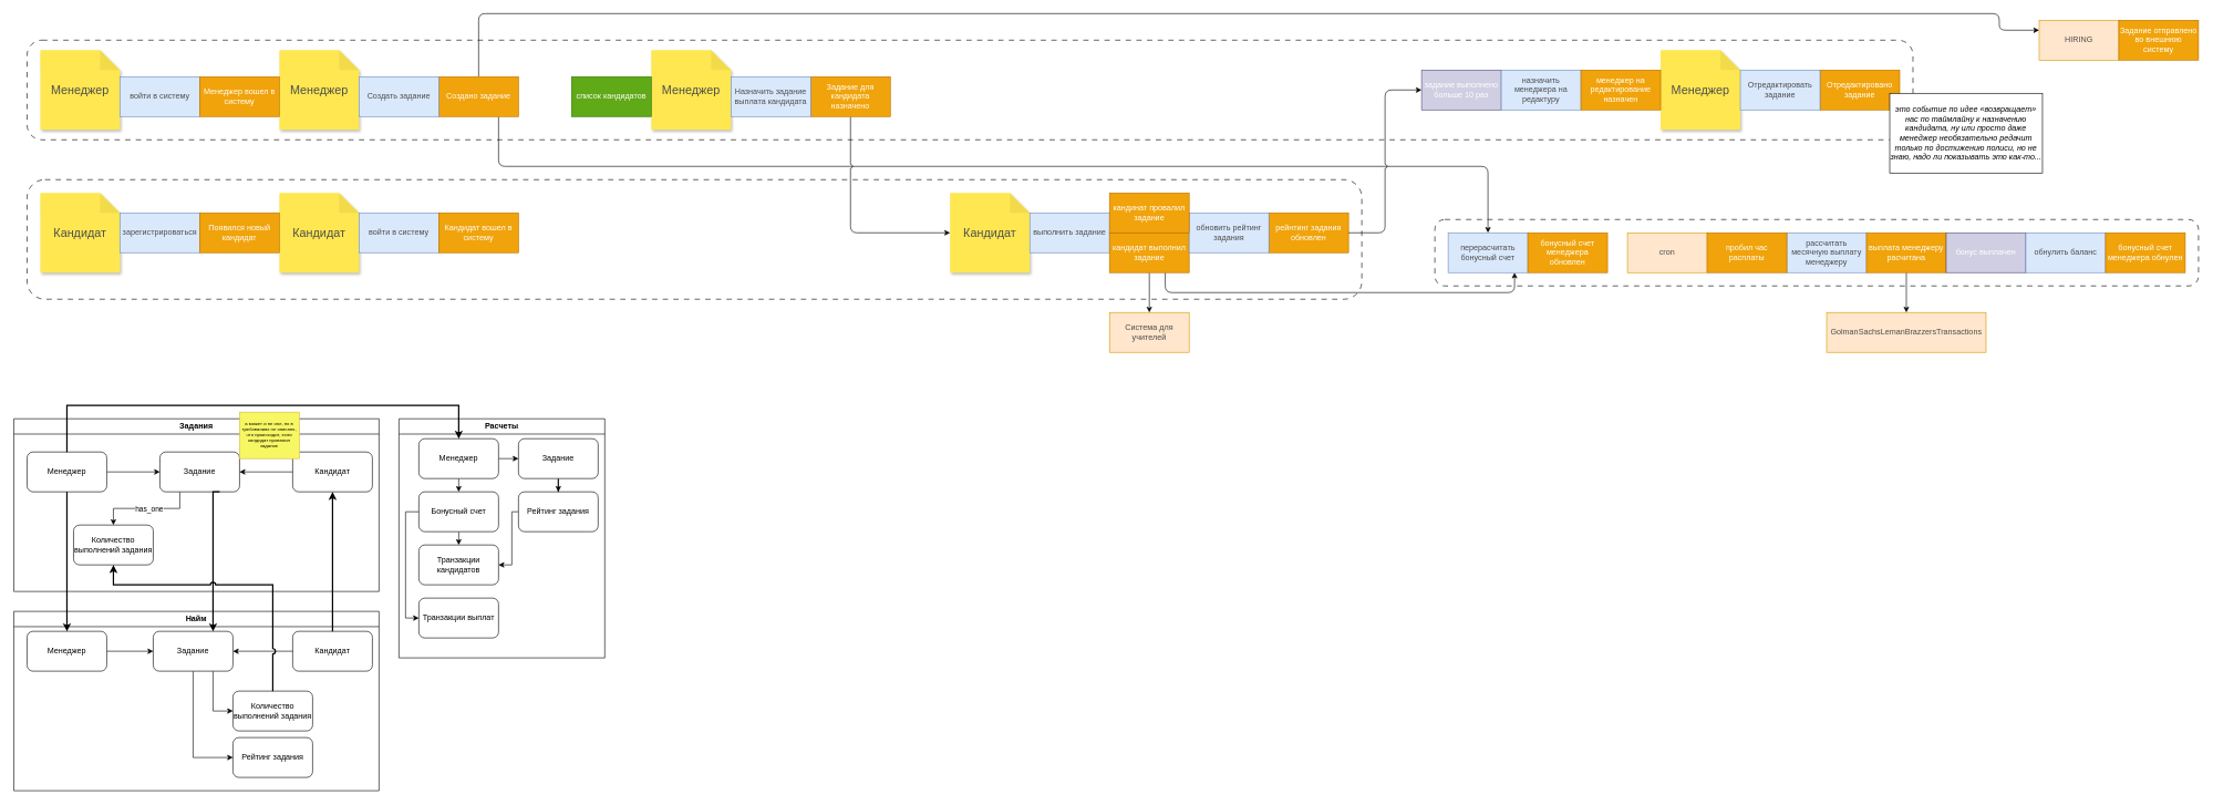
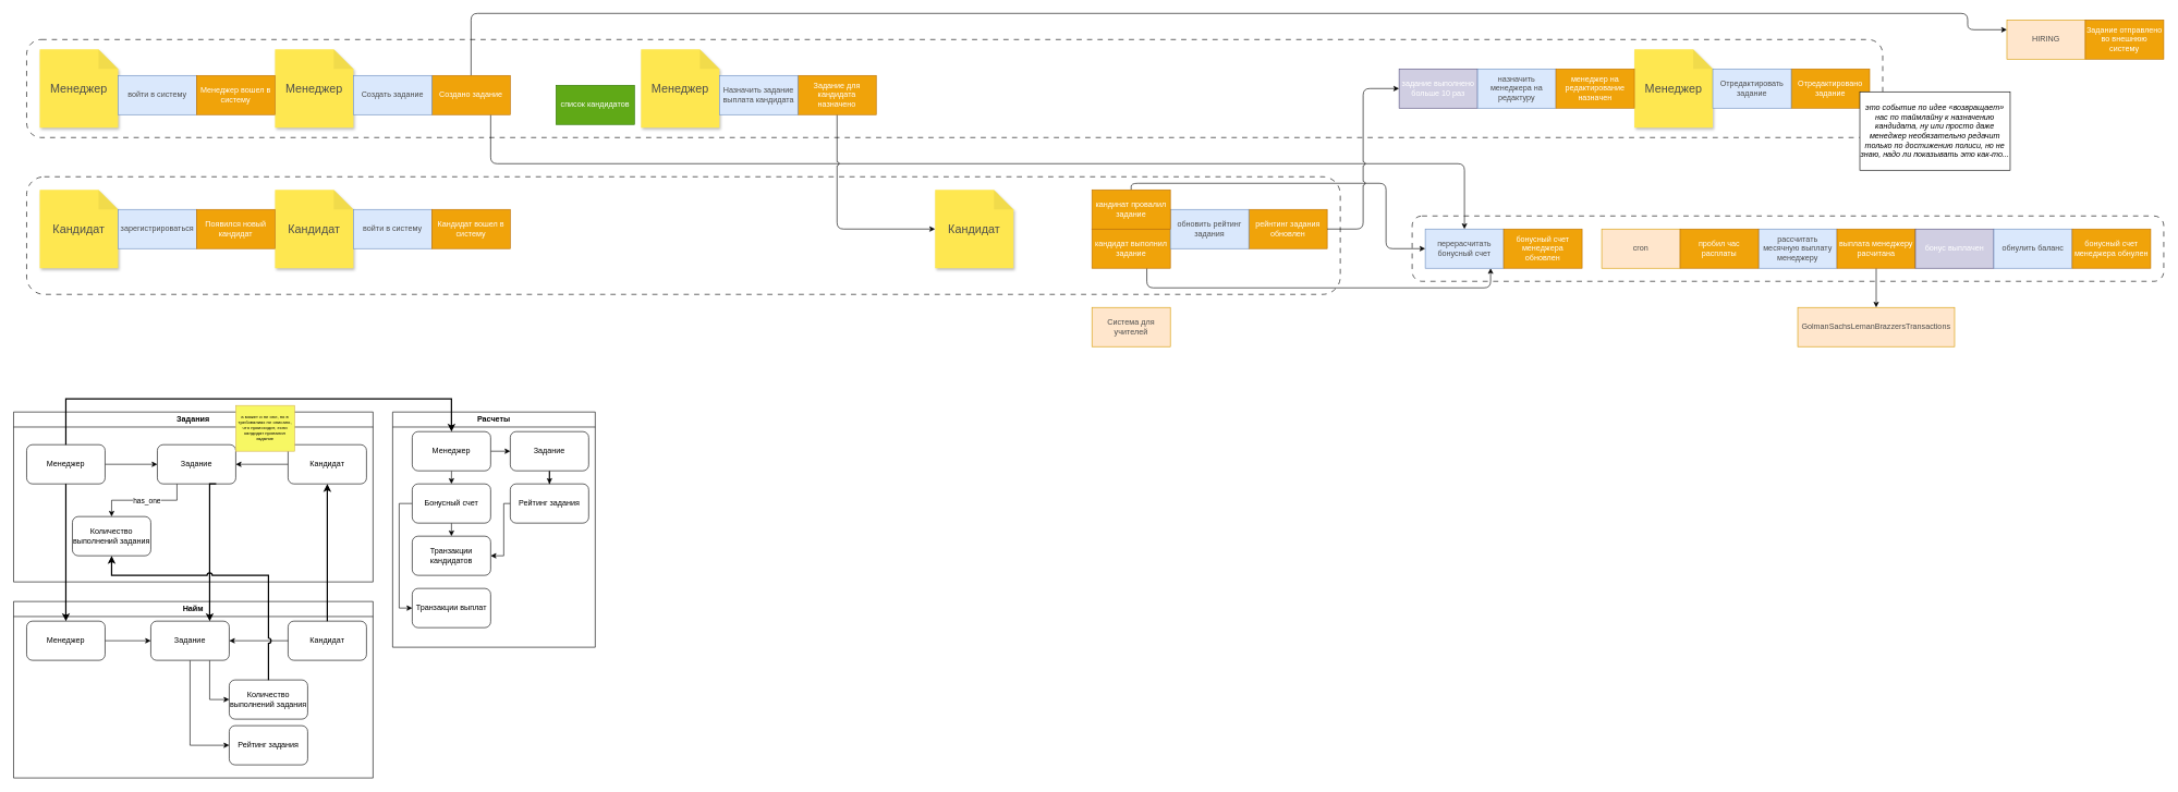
- <mxCell id="91" value="список кандидатов" style="rounded=0;whiteSpace=wrap;html=1;fillColor=#60a917;strokeColor=#2D7600;fontColor=#ffffff;align=center;verticalAlign=middle;fontFamily=Helvetica;fontSize=12;" vertex="1" parent="1"><mxGeometry x="860" y="115" width="120" height="60" as="geometry" /></mxCell>
+ <mxCell id="91" value="список кандидатов" style="rounded=0;whiteSpace=wrap;html=1;fillColor=#60a917;strokeColor=#2D7600;fontColor=#ffffff;align=center;verticalAlign=middle;fontFamily=Helvetica;fontSize=12;" vertex="1" parent="1"><mxGeometry x="850" y="130" width="120" height="60" as="geometry" /></mxCell>
+ <mxCell id="85" style="edgeStyle=orthogonalEdgeStyle;rounded=1;orthogonalLoop=1;jettySize=auto;html=1;exitX=0.5;exitY=0;exitDx=0;exitDy=0;jumpStyle=arc;curved=0;" edge="1" parent="1" source="86" target="71"><mxGeometry relative="1" as="geometry"><Array as="points"><mxPoint x="1730" y="280" /><mxPoint x="2120" y="280" /><mxPoint x="2120" y="380" /></Array></mxGeometry></mxCell>
- <mxCell id="60" value="выполнить задание" style="rounded=0;whiteSpace=wrap;html=1;fillColor=#dae8fc;strokeColor=#6c8ebf;align=center;verticalAlign=middle;fontFamily=Helvetica;fontSize=12;fontColor=#4D4D4D;" vertex="1" parent="1"><mxGeometry x="1550" y="320" width="120" height="60" as="geometry" /></mxCell>
- <mxCell id="62" style="edgeStyle=orthogonalEdgeStyle;rounded=1;orthogonalLoop=1;jettySize=auto;html=1;exitX=0.5;exitY=1;exitDx=0;exitDy=0;entryX=0.5;entryY=0;entryDx=0;entryDy=0;curved=0;" edge="1" parent="1" source="63" target="68"><mxGeometry relative="1" as="geometry" /></mxCell>
